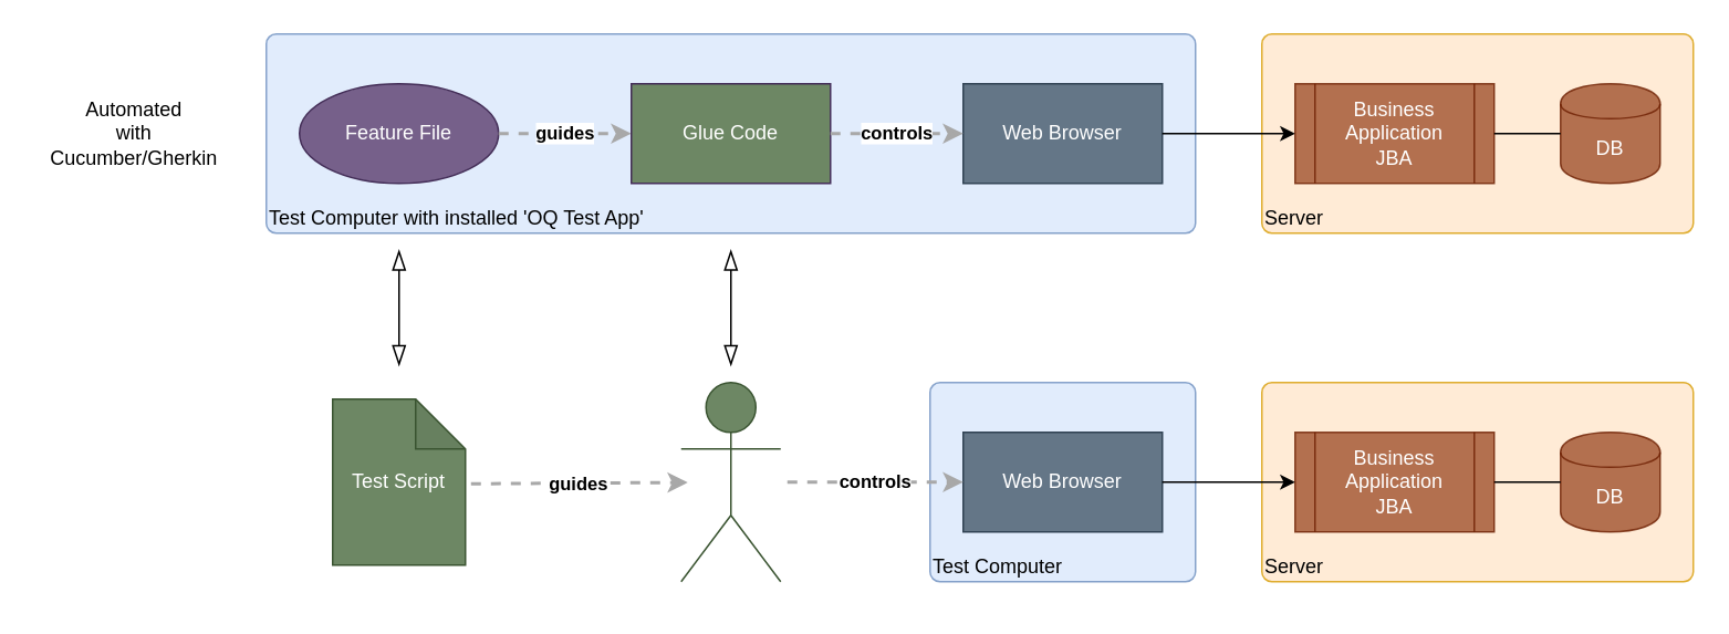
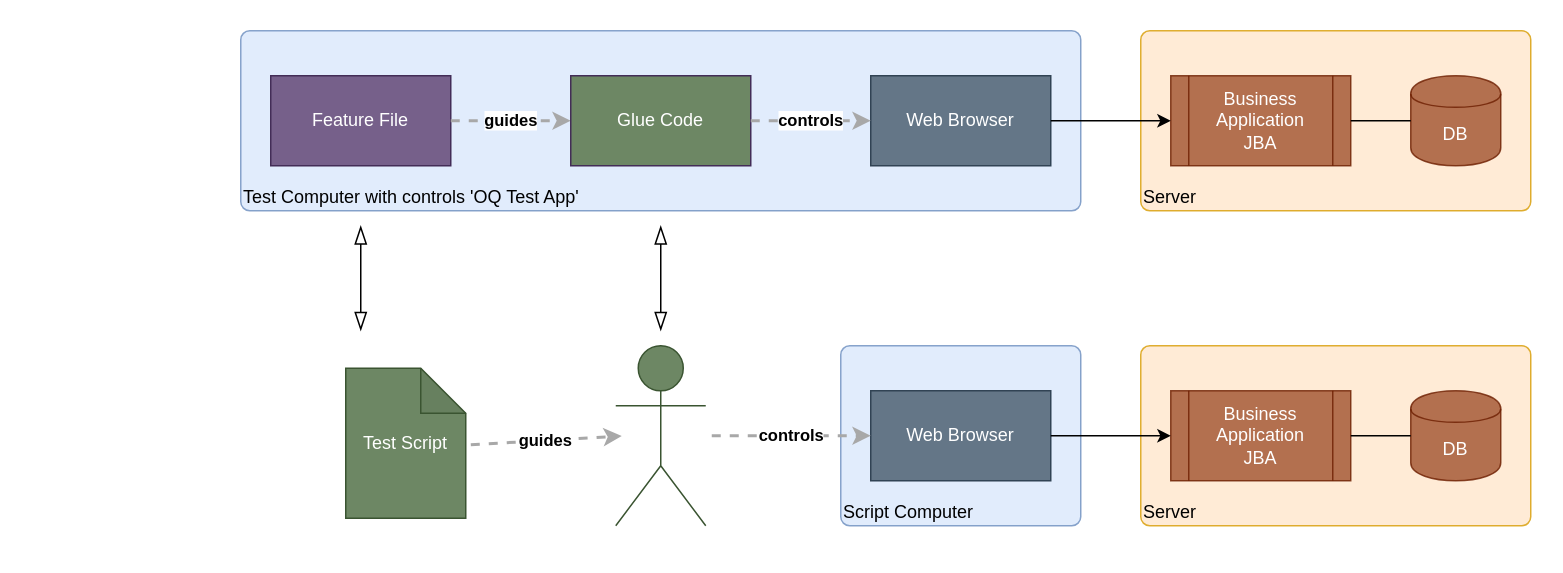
- <mxCell id="4" value="Automated&lt;br&gt;with&lt;br&gt;Cucumber/Gherkin" style="text;html=1;align=center;verticalAlign=middle;resizable=0;points=[];autosize=1;" parent="3" vertex="1"><mxGeometry y="35" width="120" height="50" as="geometry" /></mxCell>
- <mxCell id="7" value="Feature File" style="ellipse;whiteSpace=wrap;html=1;fillColor=#76608a;strokeColor=#432D57;fontColor=#ffffff;" parent="5" vertex="1"><mxGeometry x="20" y="30" width="120" height="60" as="geometry" /></mxCell>
+ <mxCell id="7" value="Feature File" style="rounded=0;whiteSpace=wrap;html=1;fillColor=#76608a;strokeColor=#432D57;fontColor=#ffffff;" parent="5" vertex="1"><mxGeometry x="20" y="30" width="120" height="60" as="geometry" /></mxCell>
- <mxCell id="6" value="&lt;div style=&quot;text-align: left&quot;&gt;Test Computer with installed 'OQ Test App'&lt;/div&gt;" style="rounded=1;whiteSpace=wrap;html=1;labelBackgroundColor=none;fillColor=#dae8fc;align=left;arcSize=5;strokeColor=#6c8ebf;verticalAlign=bottom;points=[[0.25,0,0],[0.5,0,0],[0.75,0,0],[1,0.25,0],[1,0.5,0],[1,0.75,0],[0.75,1,0],[0.5,1,0],[0.25,1,0],[0,0.75,0],[0,0.5,0],[0,0.25,0]];opacity=80;" parent="5" vertex="1"><mxGeometry width="560" height="120" as="geometry" /></mxCell>
+ <mxCell id="6" value="&lt;div style=&quot;text-align: left&quot;&gt;Test Computer with controls 'OQ Test App'&lt;/div&gt;" style="rounded=1;whiteSpace=wrap;html=1;labelBackgroundColor=none;fillColor=#dae8fc;align=left;arcSize=5;strokeColor=#6c8ebf;verticalAlign=bottom;points=[[0.25,0,0],[0.5,0,0],[0.75,0,0],[1,0.25,0],[1,0.5,0],[1,0.75,0],[0.75,1,0],[0.5,1,0],[0.25,1,0],[0,0.75,0],[0,0.5,0],[0,0.25,0]];opacity=80;" parent="5" vertex="1"><mxGeometry width="560" height="120" as="geometry" /></mxCell>
- <mxCell id="25" value="Test Script" style="shape=note;whiteSpace=wrap;html=1;backgroundOutline=1;darkOpacity=0.05;fillColor=#6d8764;strokeColor=#3A5431;fontColor=#ffffff;" parent="21" vertex="1"><mxGeometry y="10" width="80" height="100" as="geometry" /></mxCell>
+ <mxCell id="25" value="Test Script" style="shape=note;whiteSpace=wrap;html=1;backgroundOutline=1;darkOpacity=0.05;fillColor=#6d8764;strokeColor=#3A5431;fontColor=#ffffff;" parent="21" vertex="1"><mxGeometry x="30" y="15" width="80" height="100" as="geometry" /></mxCell>
- <mxCell id="23" value="&lt;div style=&quot;text-align: left&quot;&gt;Test Computer&lt;/div&gt;" style="rounded=1;whiteSpace=wrap;html=1;labelBackgroundColor=none;fillColor=#dae8fc;align=left;arcSize=5;strokeColor=#6c8ebf;verticalAlign=bottom;points=[[0.25,0,0],[0.5,0,0],[0.75,0,0],[1,0.25,0],[1,0.5,0],[1,0.75,0],[0.75,1,0],[0.5,1,0],[0.25,1,0],[0,0.75,0],[0,0.5,0],[0,0.25,0]];opacity=80;" parent="22" vertex="1"><mxGeometry width="160" height="120" as="geometry" /></mxCell>
+ <mxCell id="23" value="&lt;div style=&quot;text-align: left&quot;&gt;Script Computer&lt;/div&gt;" style="rounded=1;whiteSpace=wrap;html=1;labelBackgroundColor=none;fillColor=#dae8fc;align=left;arcSize=5;strokeColor=#6c8ebf;verticalAlign=bottom;points=[[0.25,0,0],[0.5,0,0],[0.75,0,0],[1,0.25,0],[1,0.5,0],[1,0.75,0],[0.75,1,0],[0.5,1,0],[0.25,1,0],[0,0.75,0],[0,0.5,0],[0,0.25,0]];opacity=80;" parent="22" vertex="1"><mxGeometry width="160" height="120" as="geometry" /></mxCell>
- <mxCell id="34" value="Actor" style="shape=umlActor;verticalLabelPosition=bottom;labelBackgroundColor=#ffffff;verticalAlign=top;html=1;outlineConnect=0;fillColor=#6d8764;strokeColor=#3A5431;fontColor=#ffffff;" parent="21" vertex="1"><mxGeometry x="210" width="60" height="120" as="geometry" /></mxCell>
+ <mxCell id="34" value="Browser" style="shape=umlActor;verticalLabelPosition=bottom;labelBackgroundColor=#ffffff;verticalAlign=top;html=1;outlineConnect=0;fillColor=#6d8764;strokeColor=#3A5431;fontColor=#ffffff;" parent="21" vertex="1"><mxGeometry x="210" width="60" height="120" as="geometry" /></mxCell>
